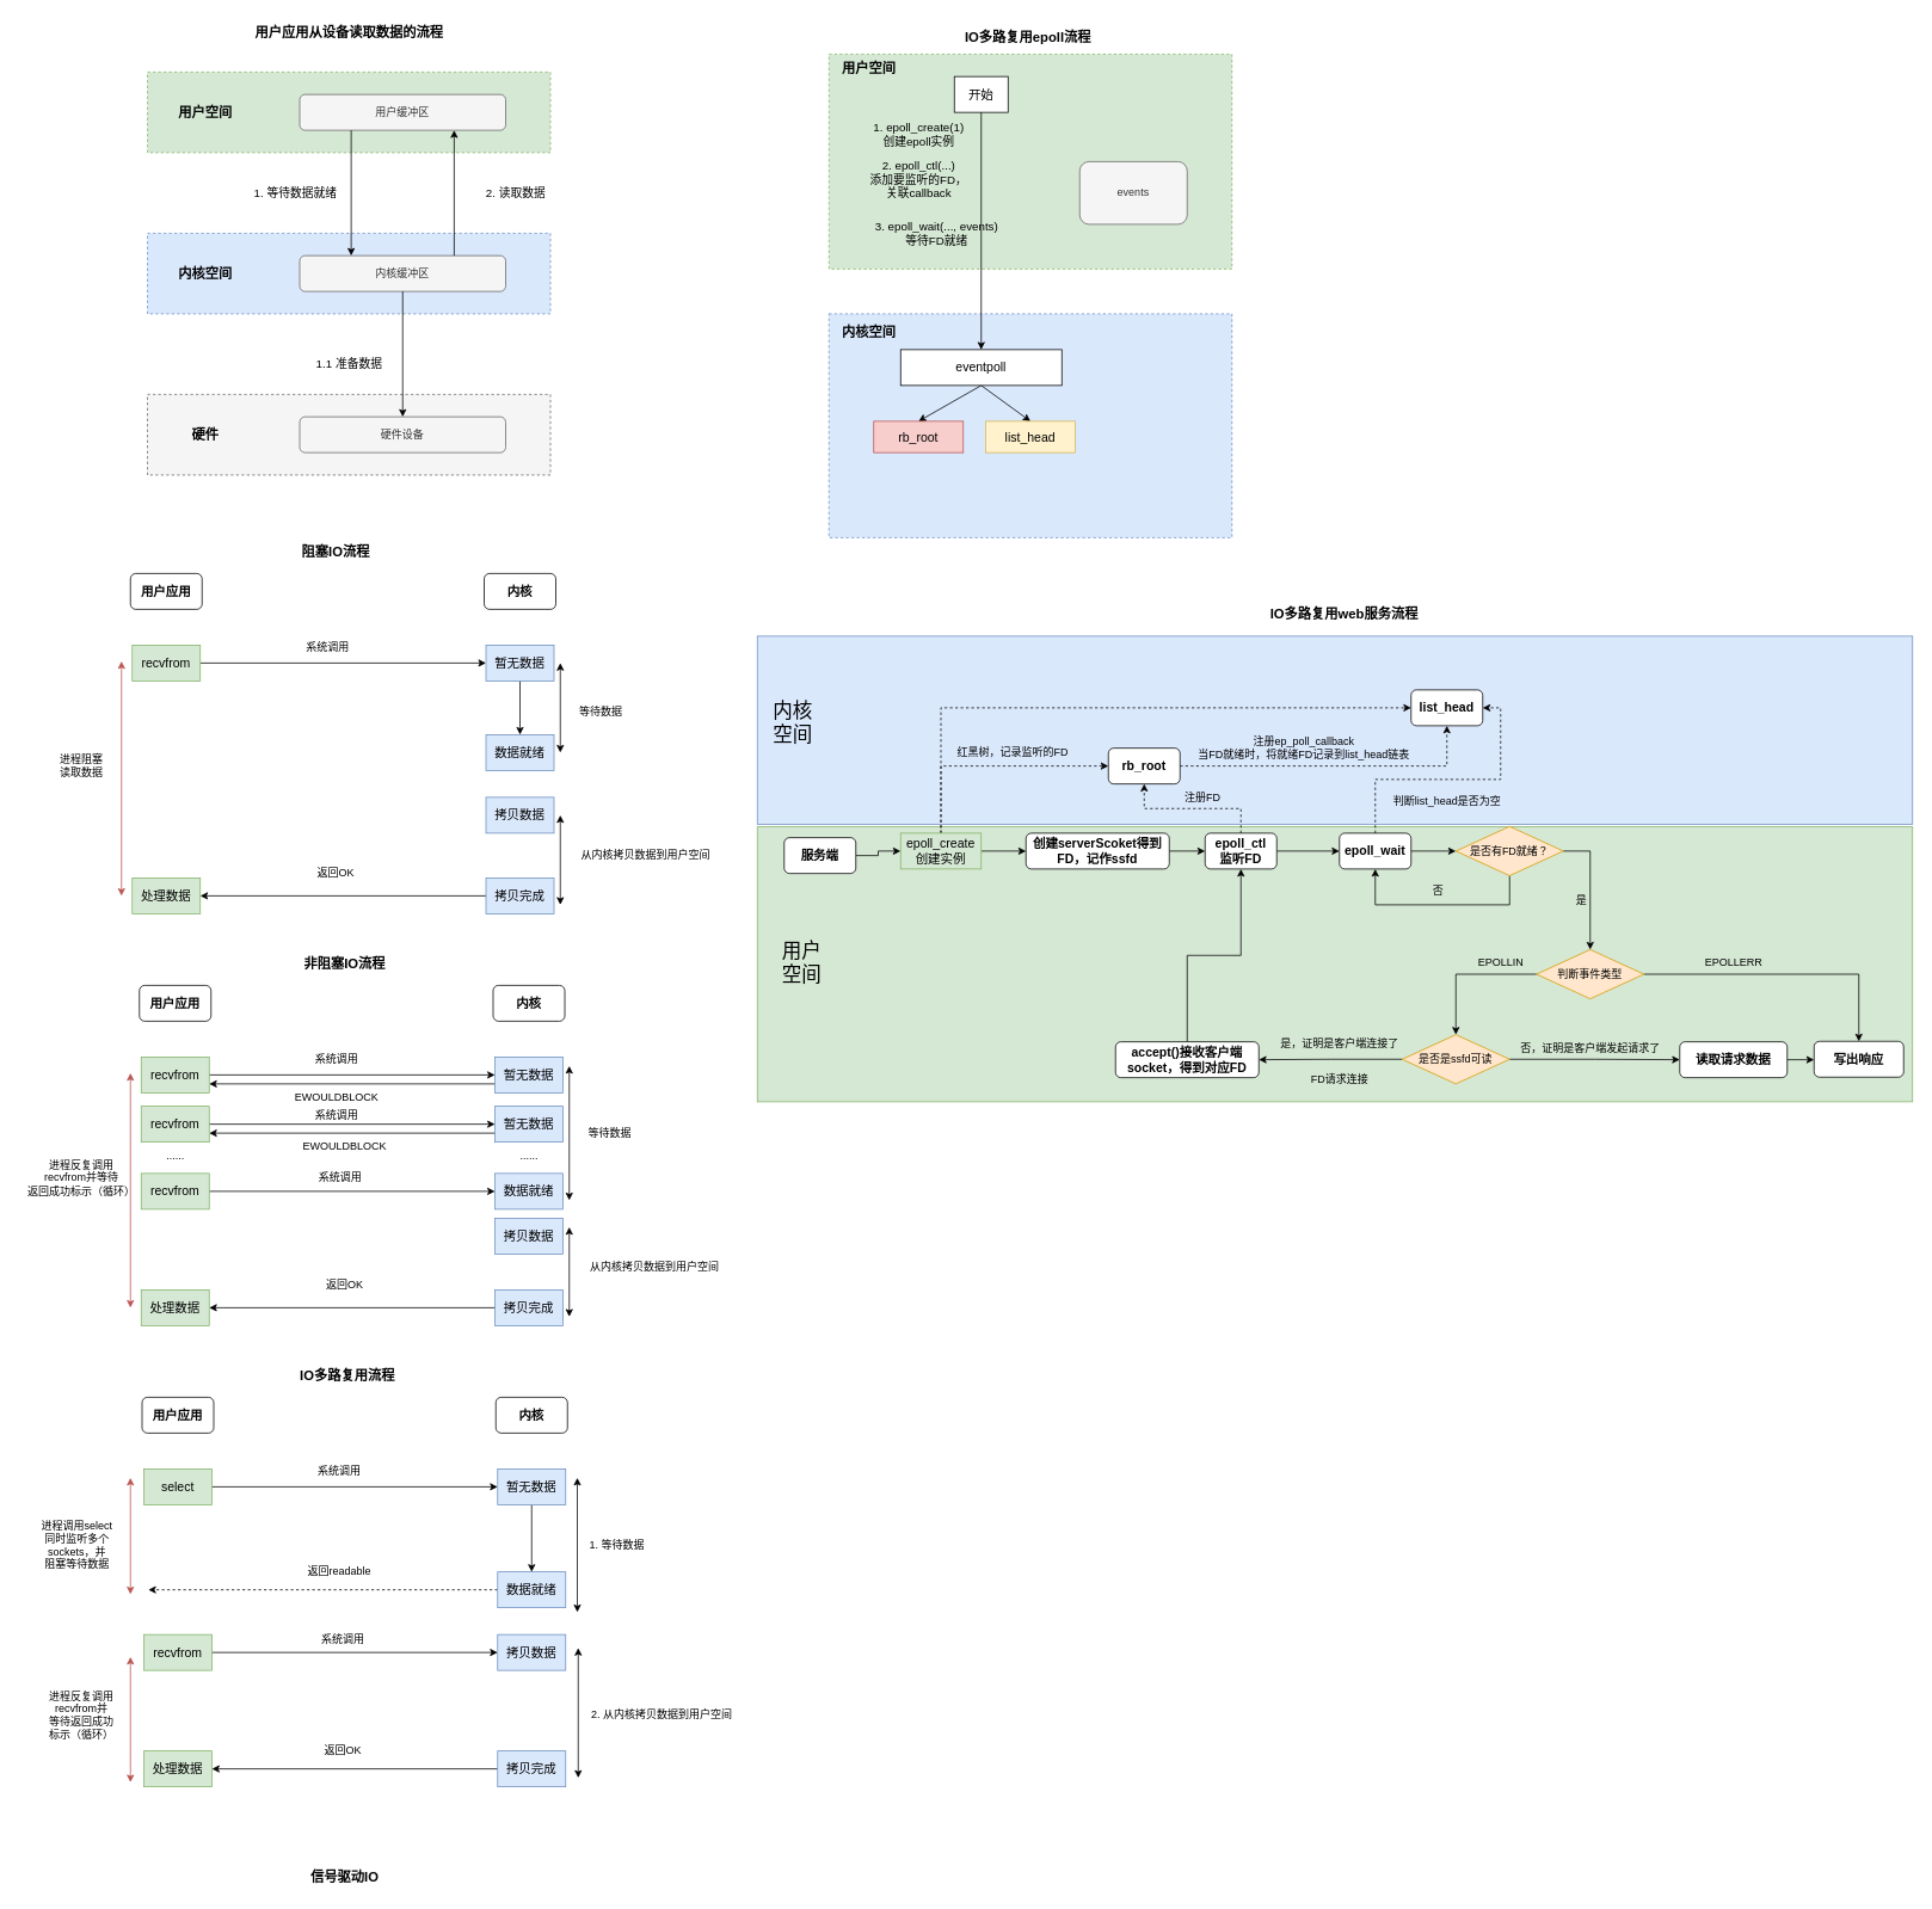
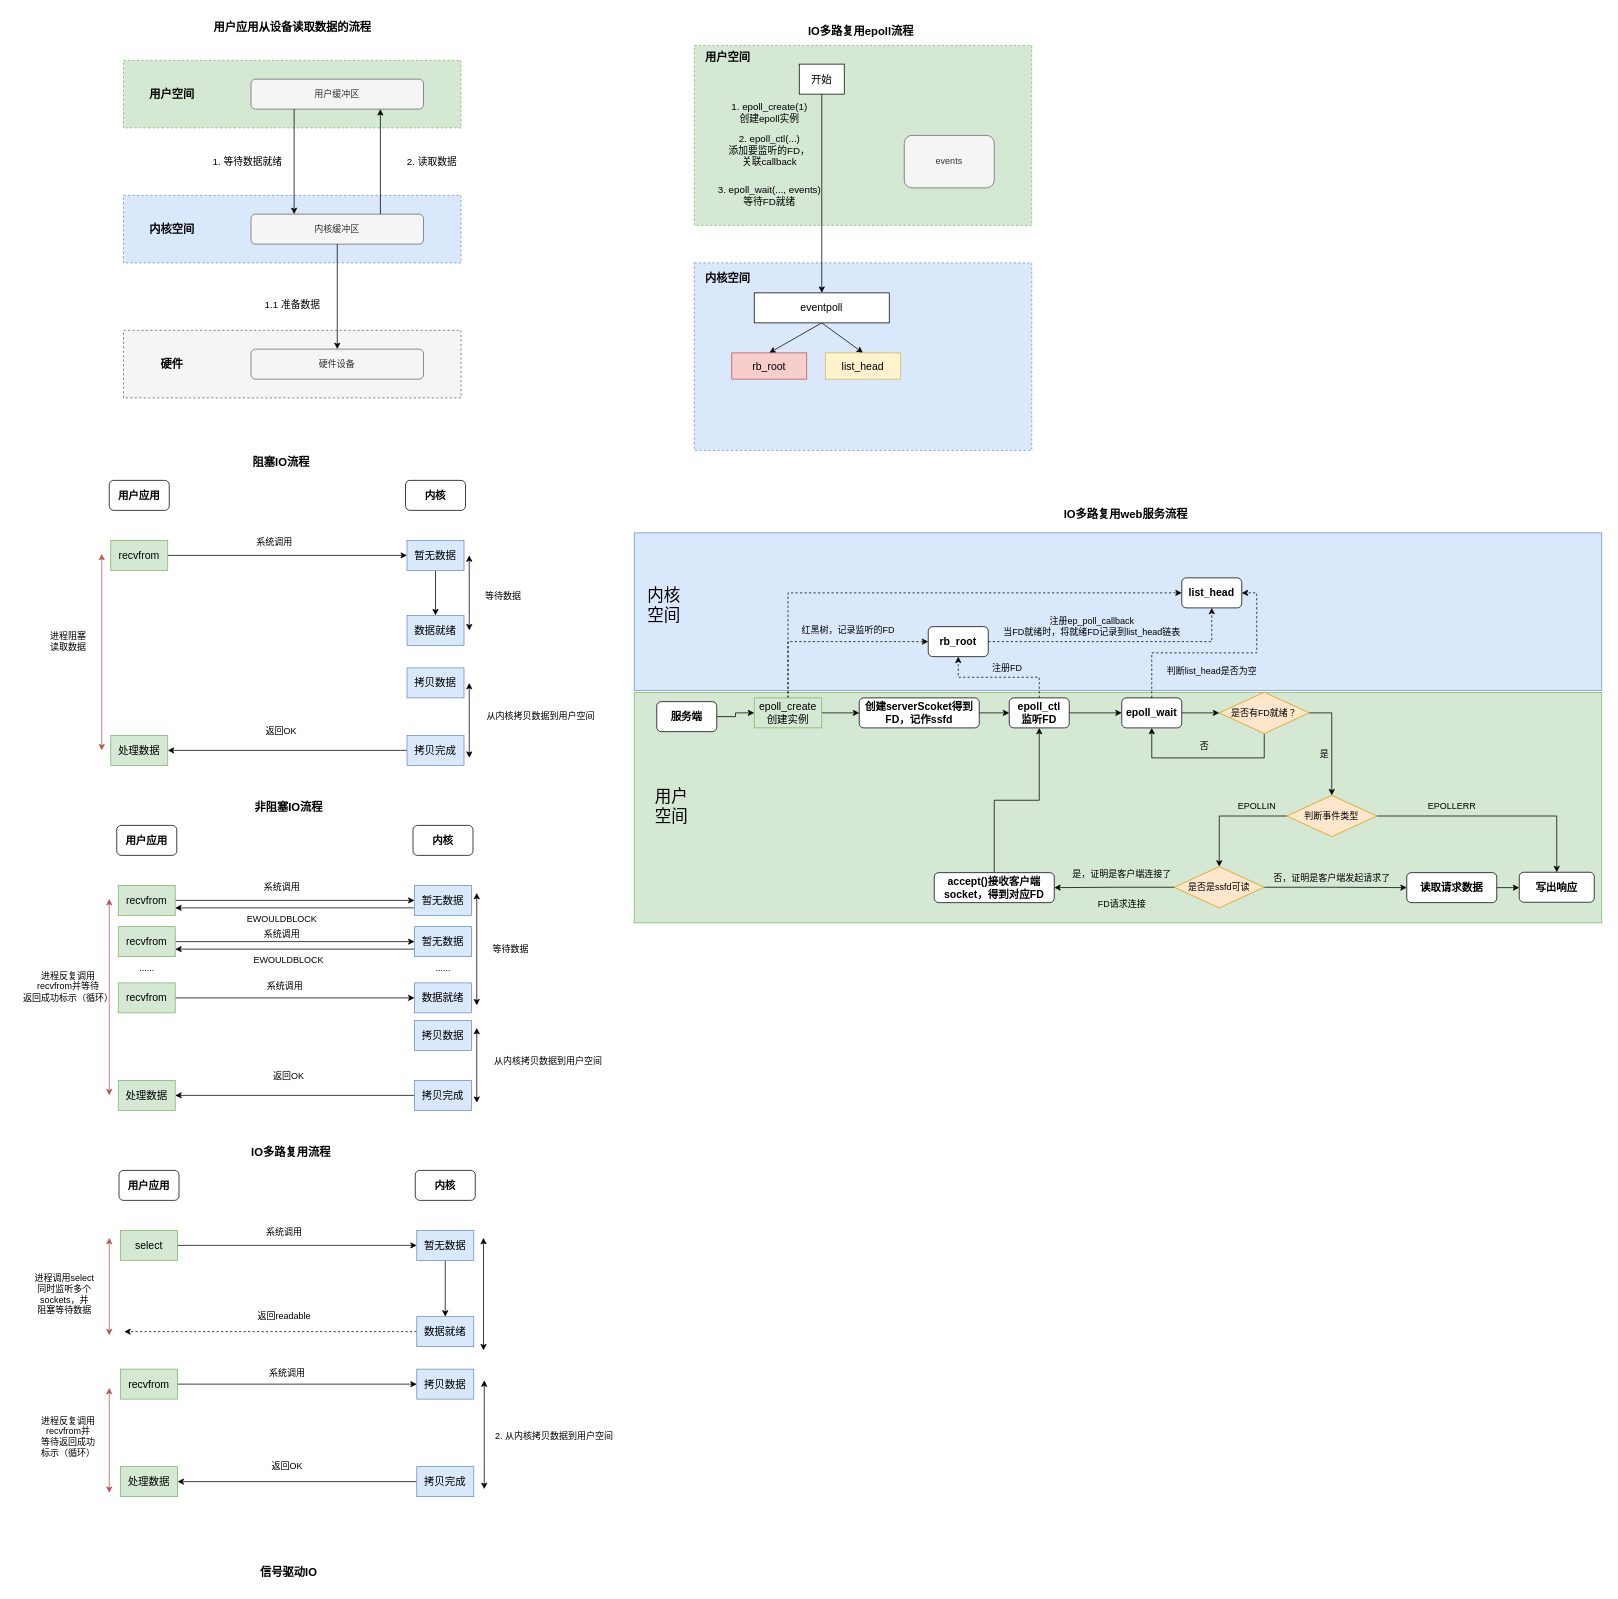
- <mxCell id="109" value="3. epoll_wait(..., events)&lt;div&gt;等待FD就绪&lt;/div&gt;" style="text;html=1;align=center;verticalAlign=middle;resizable=0;points=[];autosize=1;strokeColor=none;fillColor=none;fontSize=13;" vertex="1" parent="103"><mxGeometry x="40" y="180" width="160" height="40" as="geometry" /></mxCell>
+ <mxCell id="109" value="3. epoll_wait(..., events)&lt;div&gt;等待FD就绪&lt;/div&gt;" style="text;html=1;align=center;verticalAlign=middle;resizable=0;points=[];autosize=1;strokeColor=none;fillColor=none;fontSize=13;" vertex="1" parent="103"><mxGeometry x="20" y="180" width="160" height="40" as="geometry" /></mxCell>
- <mxCell id="87" value="1. 等待数据" style="text;html=1;align=center;verticalAlign=middle;resizable=0;points=[];autosize=1;strokeColor=none;fillColor=none;" parent="1" vertex="1"><mxGeometry x="648" y="1710" width="80" height="30" as="geometry" /></mxCell>
